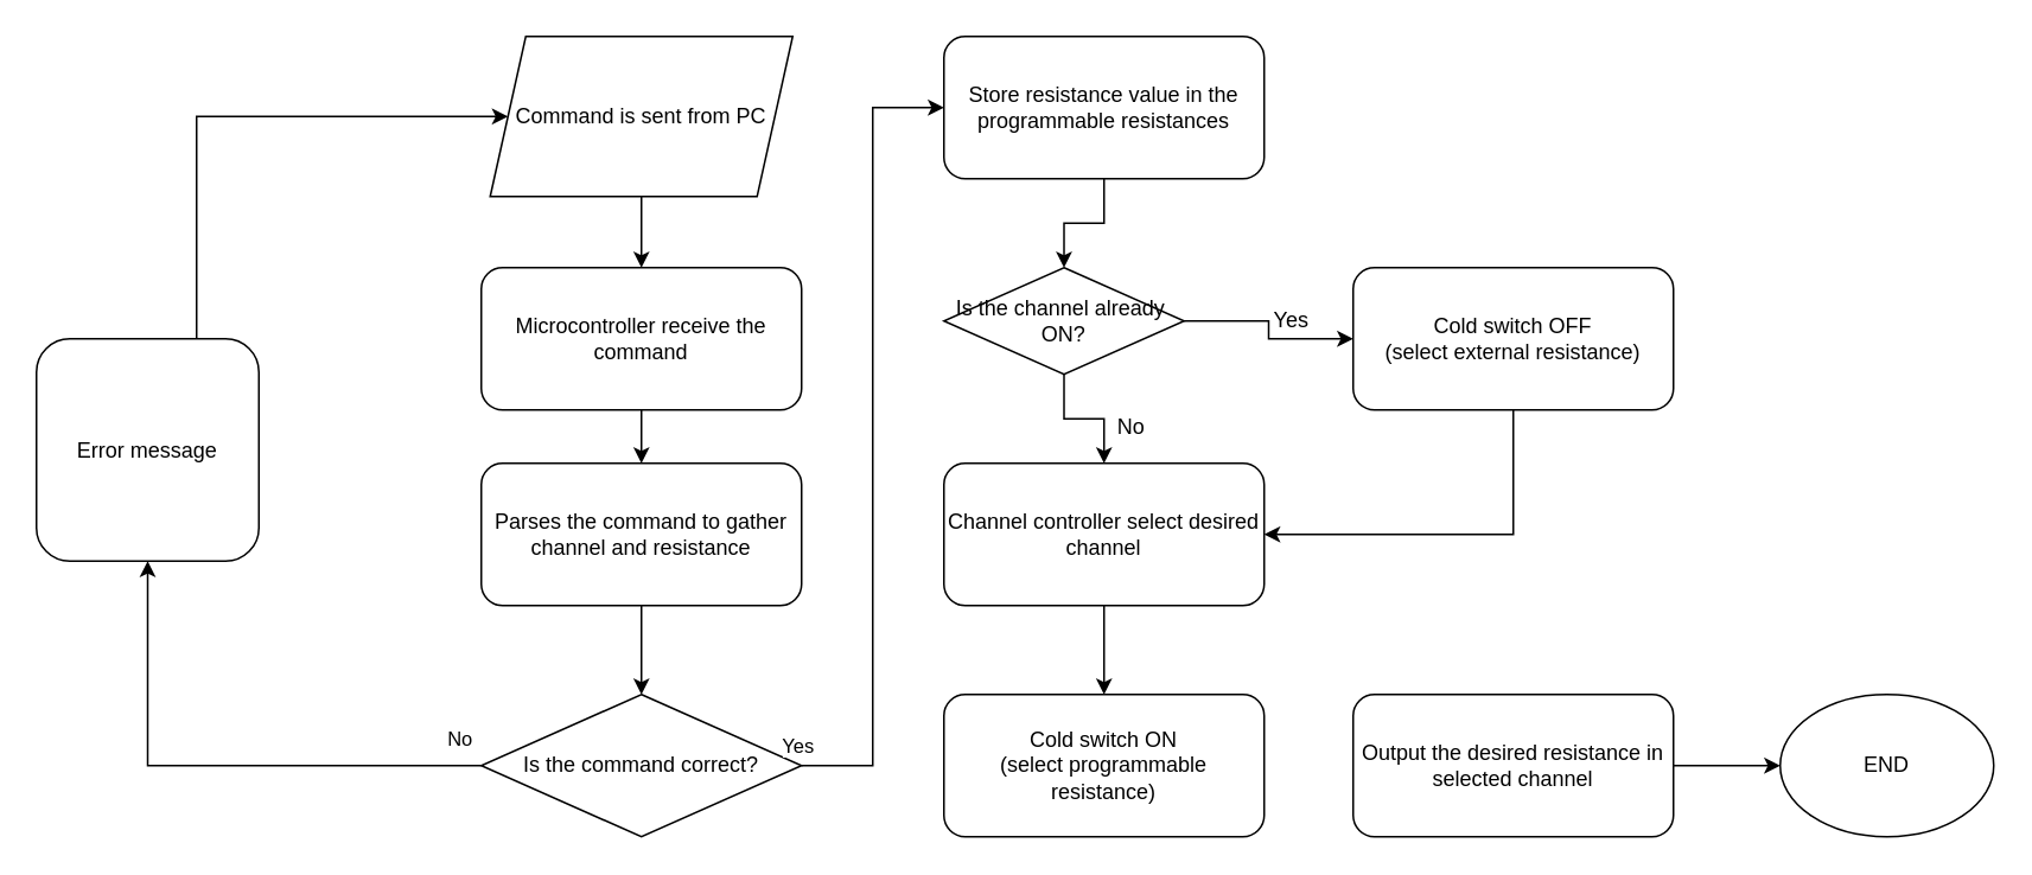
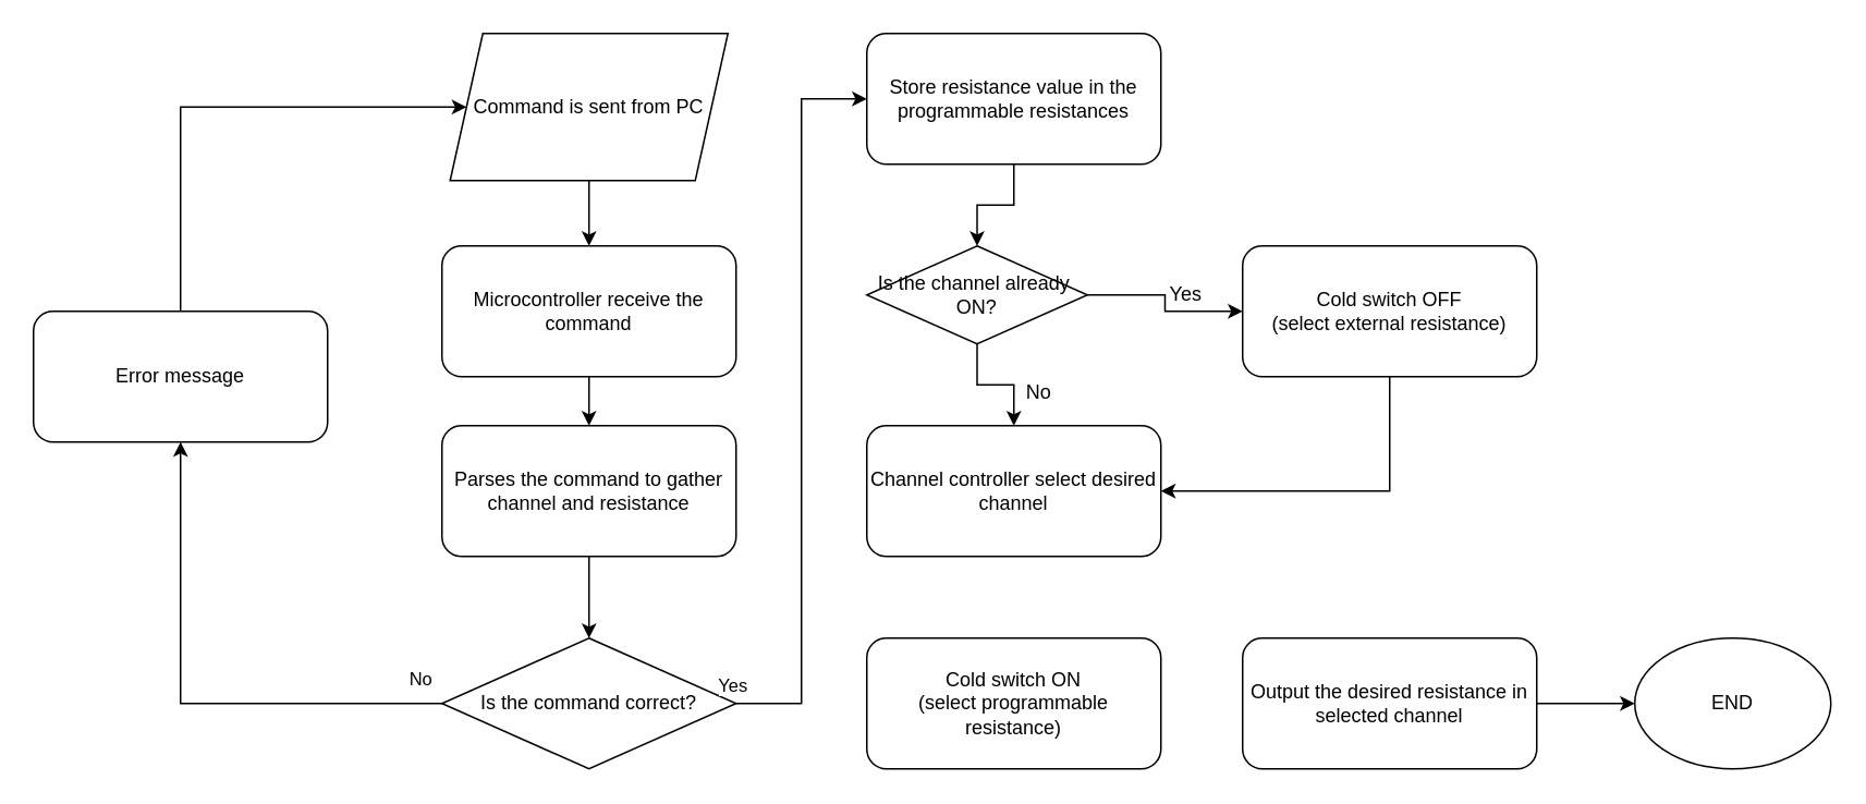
- <mxCell id="11" value="Error message" style="rounded=1;whiteSpace=wrap;html=1;" vertex="1" parent="1"><mxGeometry x="20" y="190" width="125" height="125" as="geometry" /></mxCell>
+ <mxCell id="11" value="Error message" style="rounded=1;whiteSpace=wrap;html=1;" vertex="1" parent="1"><mxGeometry x="20" y="190" width="180" height="80" as="geometry" /></mxCell>
- <mxCell id="15" style="edgeStyle=orthogonalEdgeStyle;rounded=0;orthogonalLoop=1;jettySize=auto;html=1;exitX=0.5;exitY=1;exitDx=0;exitDy=0;entryX=0.5;entryY=0;entryDx=0;entryDy=0;" edge="1" parent="1" source="16" target="17"><mxGeometry relative="1" as="geometry" /></mxCell>
